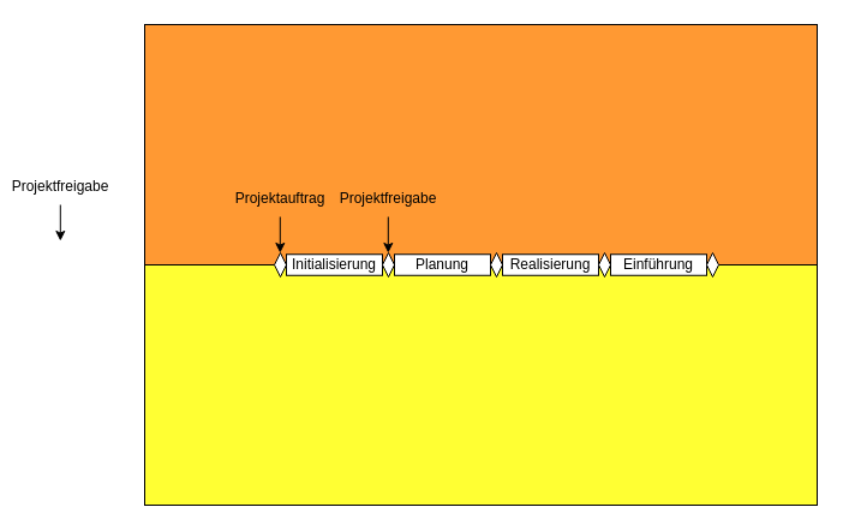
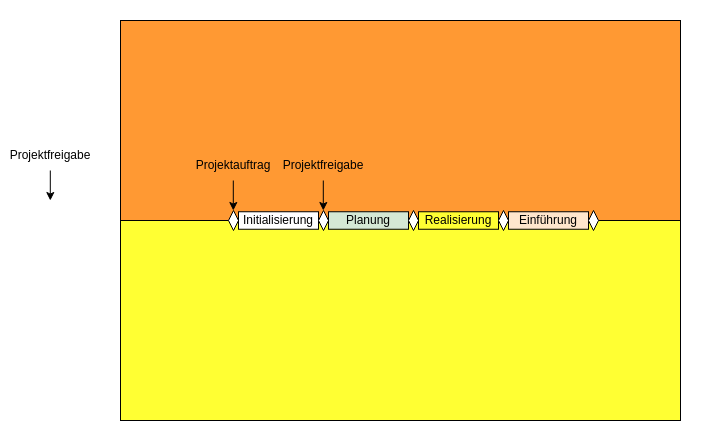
- <mxCell id="7" value="Planung" style="rounded=0;whiteSpace=wrap;html=1;" vertex="1" parent="1"><mxGeometry x="328" y="211.25" width="80" height="17.5" as="geometry" /></mxCell>
+ <mxCell id="7" value="Planung" style="rounded=0;whiteSpace=wrap;html=1;fillColor=#d5e8d4;" vertex="1" parent="1"><mxGeometry x="328" y="211.25" width="80" height="17.5" as="geometry" /></mxCell>
- <mxCell id="9" value="Realisierung" style="rounded=0;whiteSpace=wrap;html=1;" vertex="1" parent="1"><mxGeometry x="418" y="211.25" width="80" height="17.5" as="geometry" /></mxCell>
+ <mxCell id="9" value="Realisierung" style="rounded=0;whiteSpace=wrap;html=1;fillColor=#ffff33;" vertex="1" parent="1"><mxGeometry x="418" y="211.25" width="80" height="17.5" as="geometry" /></mxCell>
- <mxCell id="11" value="Einführung" style="rounded=0;whiteSpace=wrap;html=1;" vertex="1" parent="1"><mxGeometry x="508" y="211.25" width="80" height="17.5" as="geometry" /></mxCell>
+ <mxCell id="11" value="Einführung" style="rounded=0;whiteSpace=wrap;html=1;fillColor=#ffe6cc;" vertex="1" parent="1"><mxGeometry x="508" y="211.25" width="80" height="17.5" as="geometry" /></mxCell>
